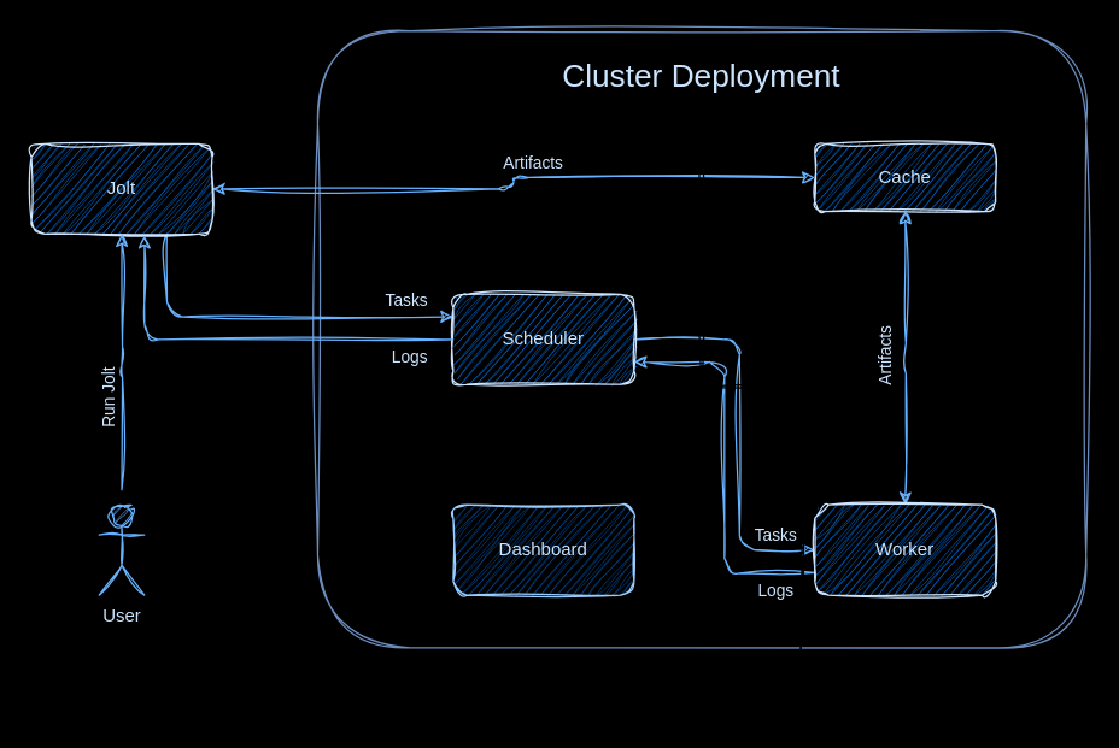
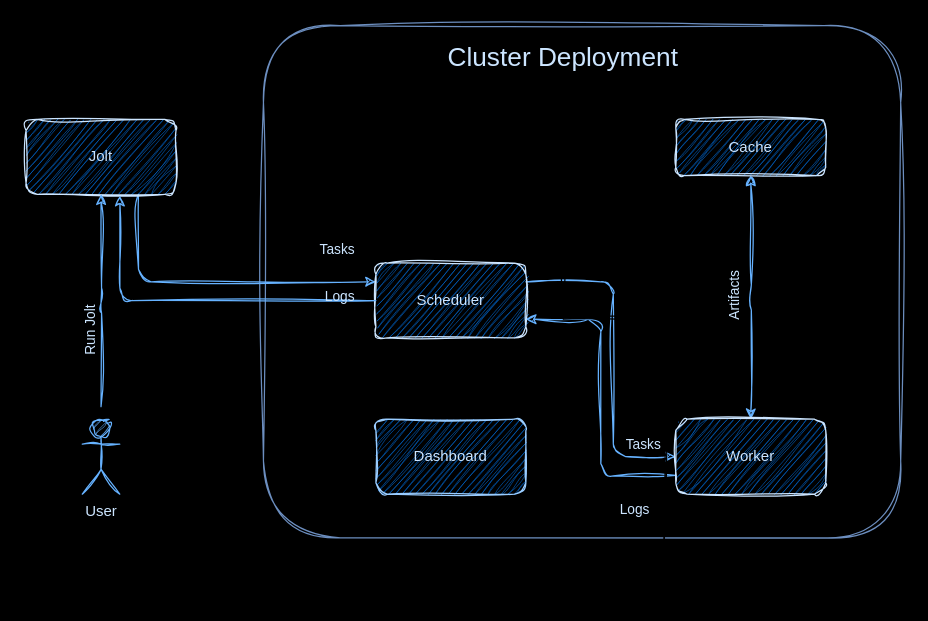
- <mxCell id="27" value="Cluster Deployment" style="text;html=1;align=center;verticalAlign=middle;whiteSpace=wrap;rounded=0;fontColor=#CCE5FF;fontSize=21;" parent="1" vertex="1"><mxGeometry x="330" y="35" width="270" height="30" as="geometry" /></mxCell>
+ <mxCell id="27" value="Cluster Deployment" style="text;html=1;align=center;verticalAlign=middle;whiteSpace=wrap;rounded=0;fontColor=#CCE5FF;fontSize=21;" parent="1" vertex="1"><mxGeometry x="315" y="30" width="270" height="30" as="geometry" /></mxCell>
- <mxCell id="3" style="edgeStyle=orthogonalEdgeStyle;rounded=1;orthogonalLoop=1;jettySize=auto;html=1;entryX=0;entryY=0.5;entryDx=0;entryDy=0;startArrow=classic;startFill=1;sketch=1;curveFitting=1;jiggle=2;labelBackgroundColor=none;fontColor=default;strokeColor=#66B2FF;" parent="1" source="6" target="15" edge="1"><mxGeometry relative="1" as="geometry" /></mxCell>
- <mxCell id="4" value="Artifacts" style="edgeLabel;html=1;align=center;verticalAlign=middle;resizable=0;points=[];rounded=1;sketch=1;hachureGap=4;jiggle=2;curveFitting=1;labelBackgroundColor=none;fontColor=#CCE5FF;" parent="3" vertex="1" connectable="0"><mxGeometry x="0.079" y="-4" relative="1" as="geometry"><mxPoint y="-14" as="offset" /></mxGeometry></mxCell>
- <mxCell id="9" value="Scheduler" style="rounded=1;whiteSpace=wrap;html=1;sketch=1;curveFitting=1;jiggle=2;labelBackgroundColor=none;fillColor=#0066CC;strokeColor=#CCE5FF;fontColor=#CCE5FF;" parent="1" vertex="1"><mxGeometry x="300" y="195" width="120" height="60" as="geometry" /></mxCell>
+ <mxCell id="9" value="Scheduler" style="rounded=1;whiteSpace=wrap;html=1;sketch=1;curveFitting=1;jiggle=2;labelBackgroundColor=none;fillColor=#0066CC;strokeColor=#CCE5FF;fontColor=#CCE5FF;" parent="1" vertex="1"><mxGeometry x="300" y="210" width="120" height="60" as="geometry" /></mxCell>
- <mxCell id="16" value="Dashboard" style="rounded=1;whiteSpace=wrap;html=1;sketch=1;curveFitting=1;jiggle=2;labelBackgroundColor=none;fillColor=#004C99;fontColor=#CCE5FF;labelBorderColor=none;strokeColor=#99CCFF;" parent="1" vertex="1"><mxGeometry x="300" y="335" width="120" height="60" as="geometry" /></mxCell>
+ <mxCell id="16" value="Dashboard" style="rounded=1;whiteSpace=wrap;html=1;sketch=1;curveFitting=1;jiggle=2;labelBackgroundColor=none;fillColor=#0066cc;fontColor=#CCE5FF;labelBorderColor=none;strokeColor=#99CCFF;" parent="1" vertex="1"><mxGeometry x="300" y="335" width="120" height="60" as="geometry" /></mxCell>
